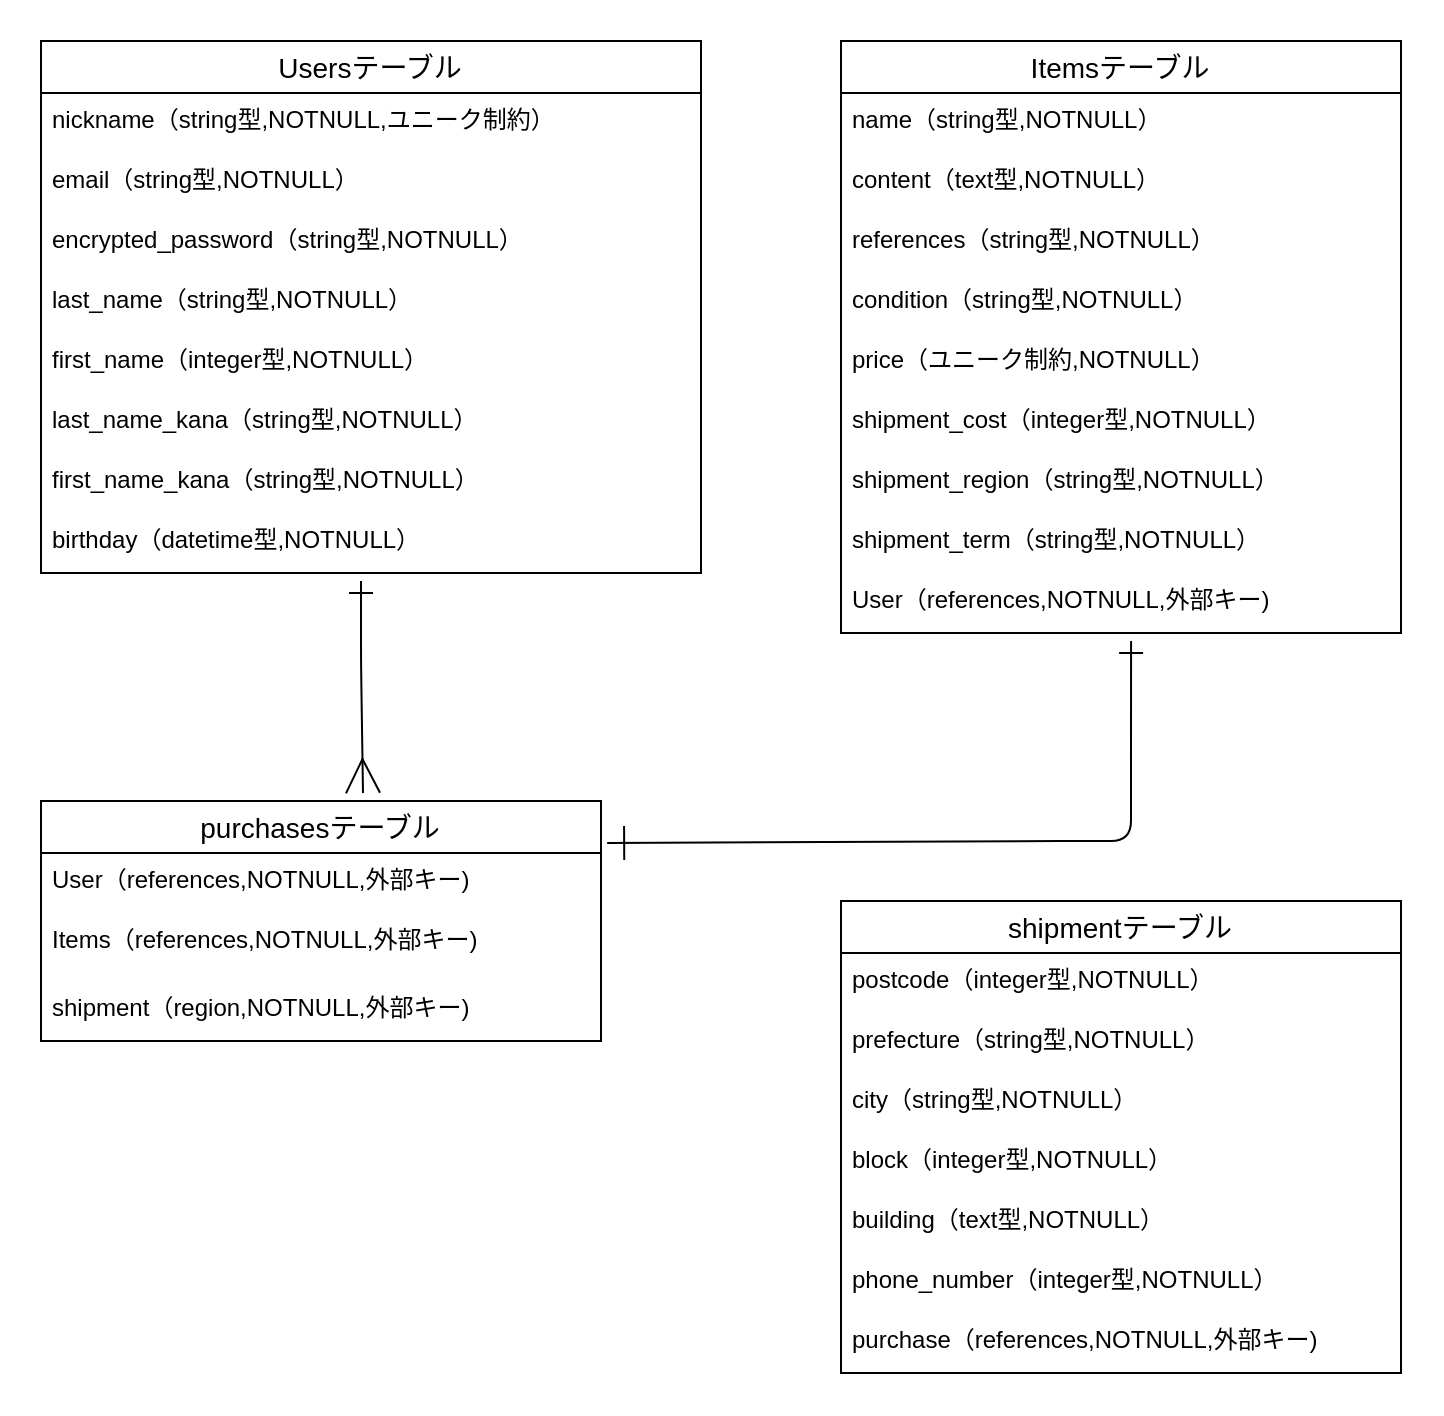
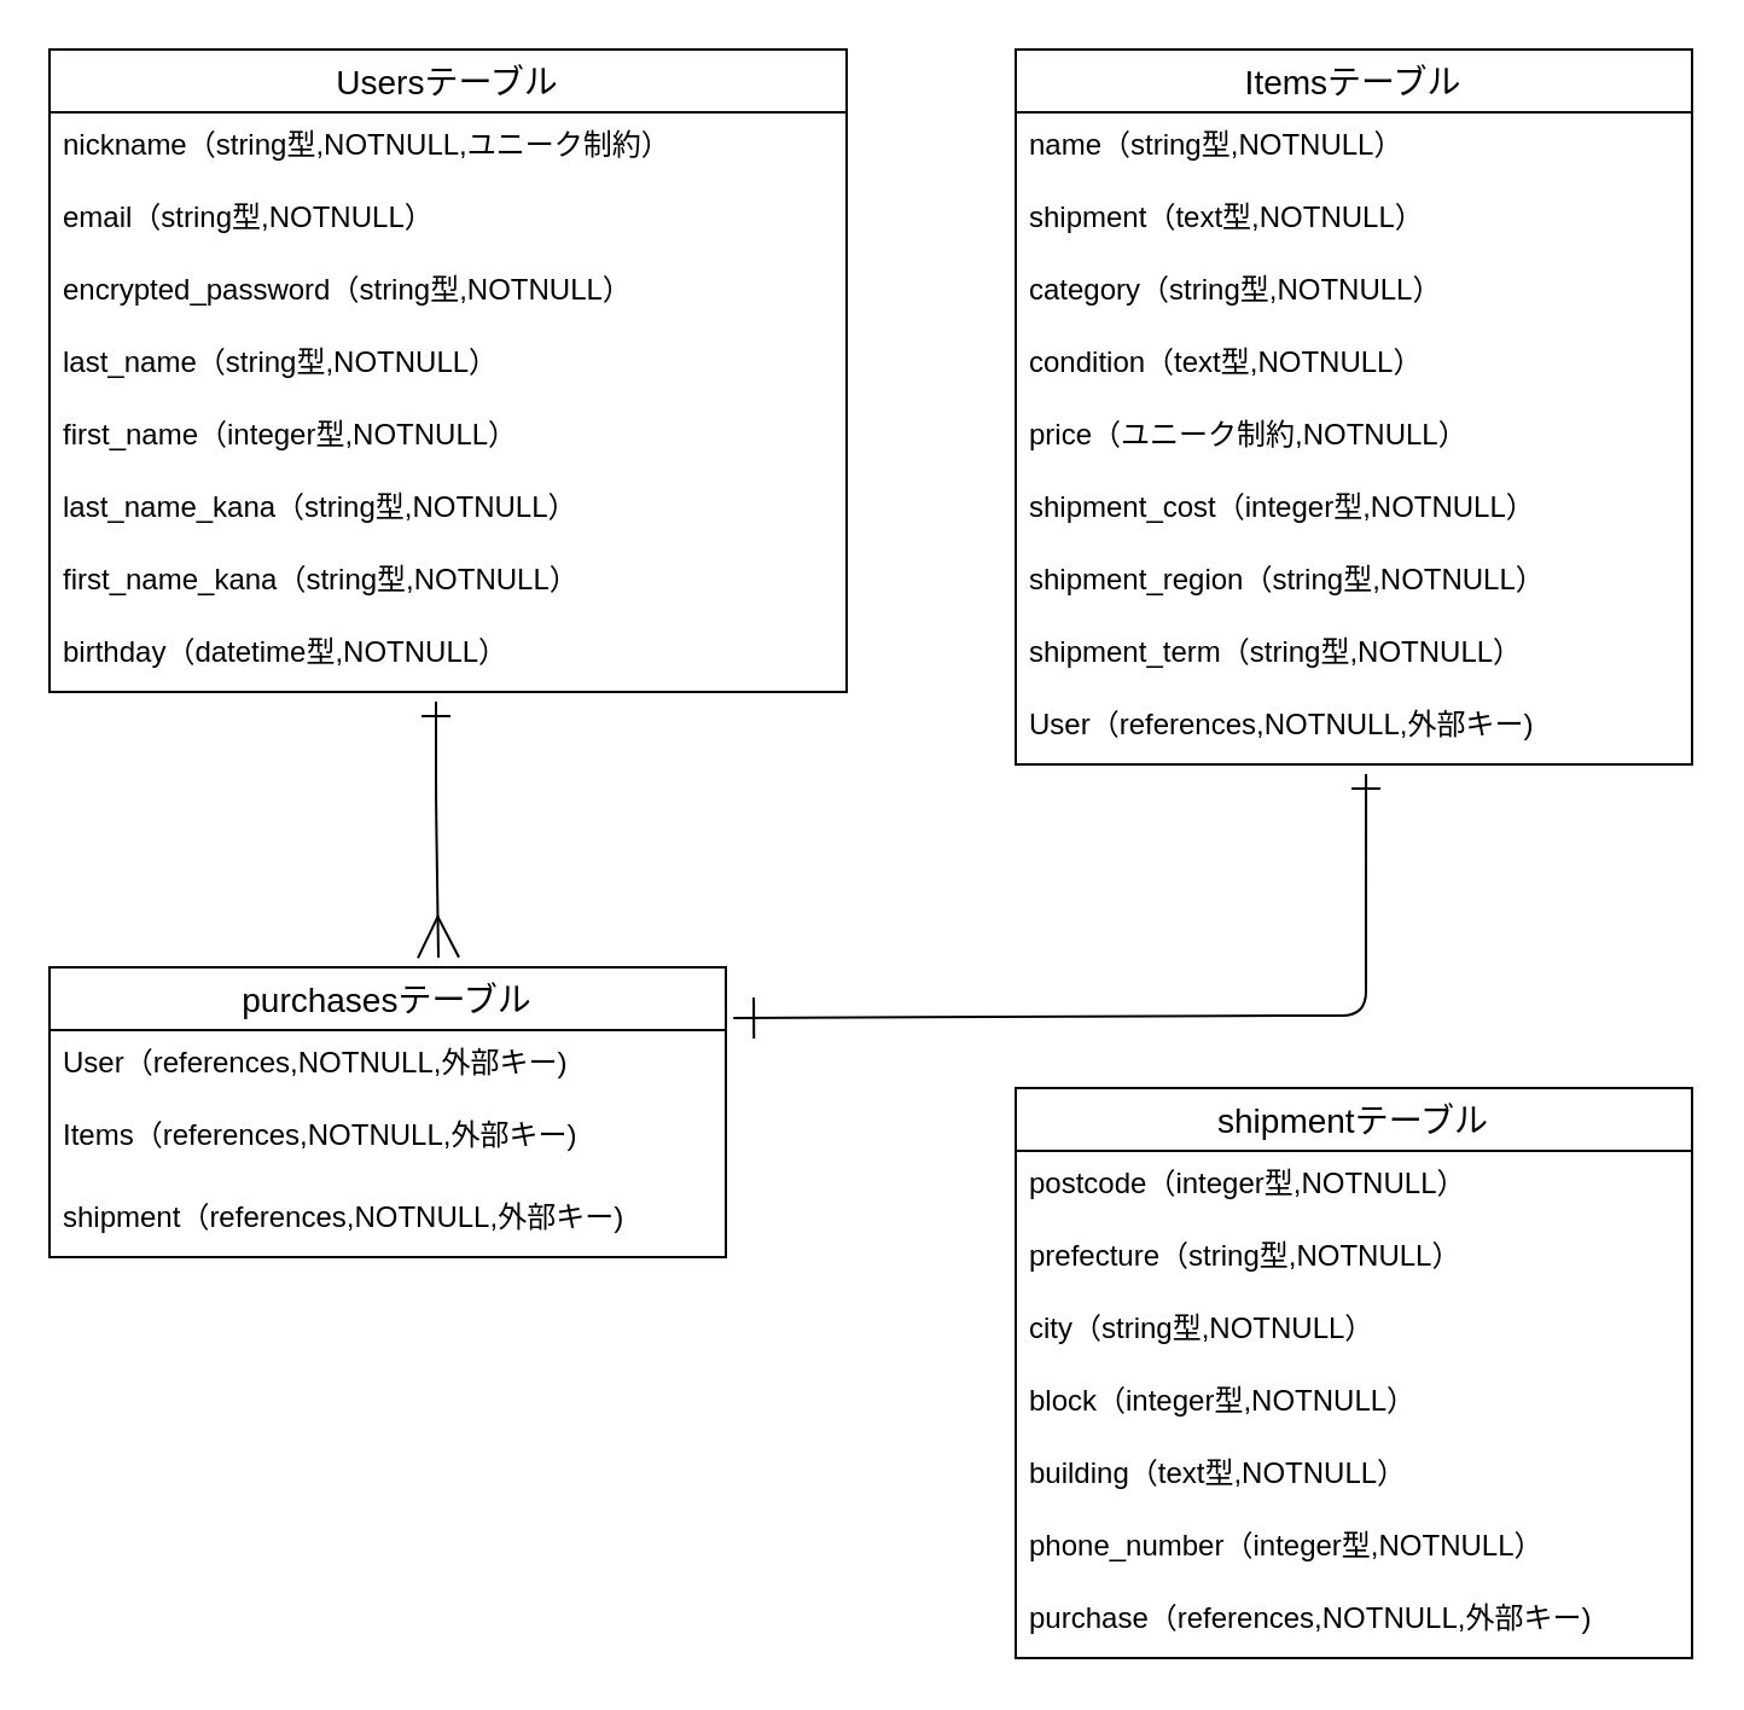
- <mxCell id="13" value="content（text型,NOTNULL）" style="text;strokeColor=none;fillColor=none;spacingLeft=4;spacingRight=4;overflow=hidden;rotatable=0;points=[[0,0.5],[1,0.5]];portConstraint=eastwest;fontSize=12;labelBackgroundColor=default;" parent="11" vertex="1"><mxGeometry y="56" width="280" height="30" as="geometry" /></mxCell>
+ <mxCell id="13" value="shipment（text型,NOTNULL）" style="text;strokeColor=none;fillColor=none;spacingLeft=4;spacingRight=4;overflow=hidden;rotatable=0;points=[[0,0.5],[1,0.5]];portConstraint=eastwest;fontSize=12;labelBackgroundColor=default;" parent="11" vertex="1"><mxGeometry y="56" width="280" height="30" as="geometry" /></mxCell>
- <mxCell id="14" value="references（string型,NOTNULL）" style="text;strokeColor=none;fillColor=none;spacingLeft=4;spacingRight=4;overflow=hidden;rotatable=0;points=[[0,0.5],[1,0.5]];portConstraint=eastwest;fontSize=12;labelBackgroundColor=default;" parent="11" vertex="1"><mxGeometry y="86" width="280" height="30" as="geometry" /></mxCell>
+ <mxCell id="14" value="category（string型,NOTNULL）" style="text;strokeColor=none;fillColor=none;spacingLeft=4;spacingRight=4;overflow=hidden;rotatable=0;points=[[0,0.5],[1,0.5]];portConstraint=eastwest;fontSize=12;labelBackgroundColor=default;" parent="11" vertex="1"><mxGeometry y="86" width="280" height="30" as="geometry" /></mxCell>
- <mxCell id="15" value="condition（string型,NOTNULL）" style="text;strokeColor=none;fillColor=none;spacingLeft=4;spacingRight=4;overflow=hidden;rotatable=0;points=[[0,0.5],[1,0.5]];portConstraint=eastwest;fontSize=12;labelBackgroundColor=default;" parent="11" vertex="1"><mxGeometry y="116" width="280" height="30" as="geometry" /></mxCell>
+ <mxCell id="15" value="condition（text型,NOTNULL）" style="text;strokeColor=none;fillColor=none;spacingLeft=4;spacingRight=4;overflow=hidden;rotatable=0;points=[[0,0.5],[1,0.5]];portConstraint=eastwest;fontSize=12;labelBackgroundColor=default;" parent="11" vertex="1"><mxGeometry y="116" width="280" height="30" as="geometry" /></mxCell>
- <mxCell id="32" value="shipment（region,NOTNULL,外部キー)" style="text;strokeColor=none;fillColor=none;spacingLeft=4;spacingRight=4;overflow=hidden;rotatable=0;points=[[0,0.5],[1,0.5]];portConstraint=eastwest;fontSize=12;labelBackgroundColor=default;" parent="29" vertex="1"><mxGeometry y="90" width="280" height="30" as="geometry" /></mxCell>
+ <mxCell id="32" value="shipment（references,NOTNULL,外部キー)" style="text;strokeColor=none;fillColor=none;spacingLeft=4;spacingRight=4;overflow=hidden;rotatable=0;points=[[0,0.5],[1,0.5]];portConstraint=eastwest;fontSize=12;labelBackgroundColor=default;" parent="29" vertex="1"><mxGeometry y="90" width="280" height="30" as="geometry" /></mxCell>
